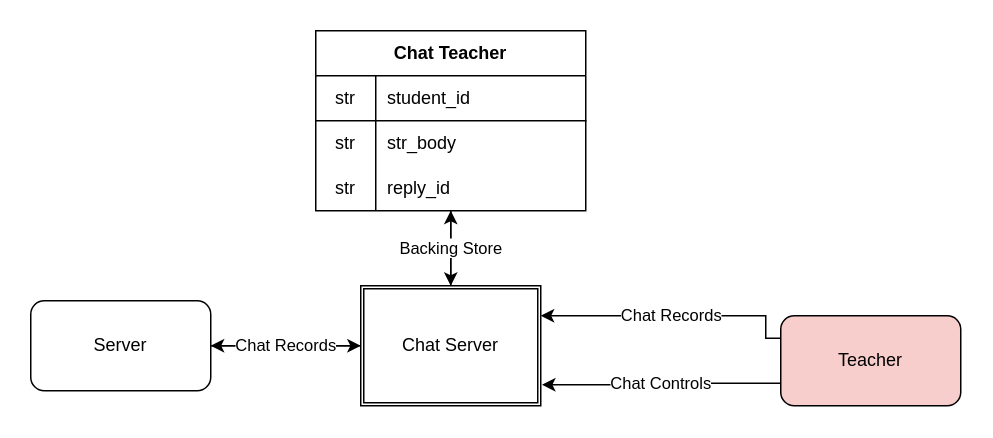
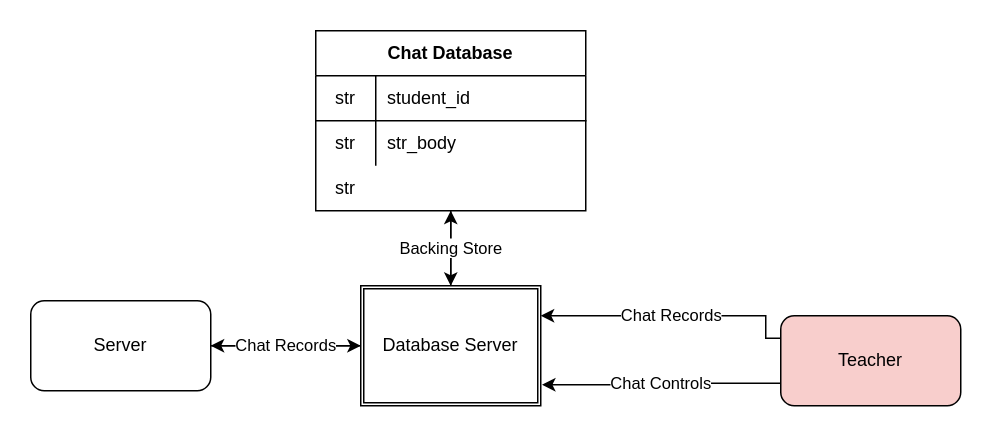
- <mxCell id="9" value="Chat Teacher" style="shape=table;html=1;whiteSpace=wrap;startSize=30;container=1;collapsible=0;childLayout=tableLayout;fixedRows=1;rowLines=0;fontStyle=1;align=center;" vertex="1" parent="1"><mxGeometry x="210" y="20" width="180" height="120" as="geometry" /></mxCell>
+ <mxCell id="9" value="Chat Database" style="shape=table;html=1;whiteSpace=wrap;startSize=30;container=1;collapsible=0;childLayout=tableLayout;fixedRows=1;rowLines=0;fontStyle=1;align=center;" vertex="1" parent="1"><mxGeometry x="210" y="20" width="180" height="120" as="geometry" /></mxCell>
- <mxCell id="18" value="reply_id" style="shape=partialRectangle;html=1;whiteSpace=wrap;connectable=0;fillColor=none;top=0;left=0;bottom=0;right=0;align=left;spacingLeft=6;overflow=hidden;" vertex="1" parent="16"><mxGeometry x="40" width="140" height="30" as="geometry" /></mxCell>
- <mxCell id="20" value="Chat Server" style="shape=ext;double=1;rounded=0;whiteSpace=wrap;html=1;" vertex="1" parent="1"><mxGeometry x="240" y="190" width="120" height="80" as="geometry" /></mxCell>
+ <mxCell id="20" value="Database Server" style="shape=ext;double=1;rounded=0;whiteSpace=wrap;html=1;" vertex="1" parent="1"><mxGeometry x="240" y="190" width="120" height="80" as="geometry" /></mxCell>
